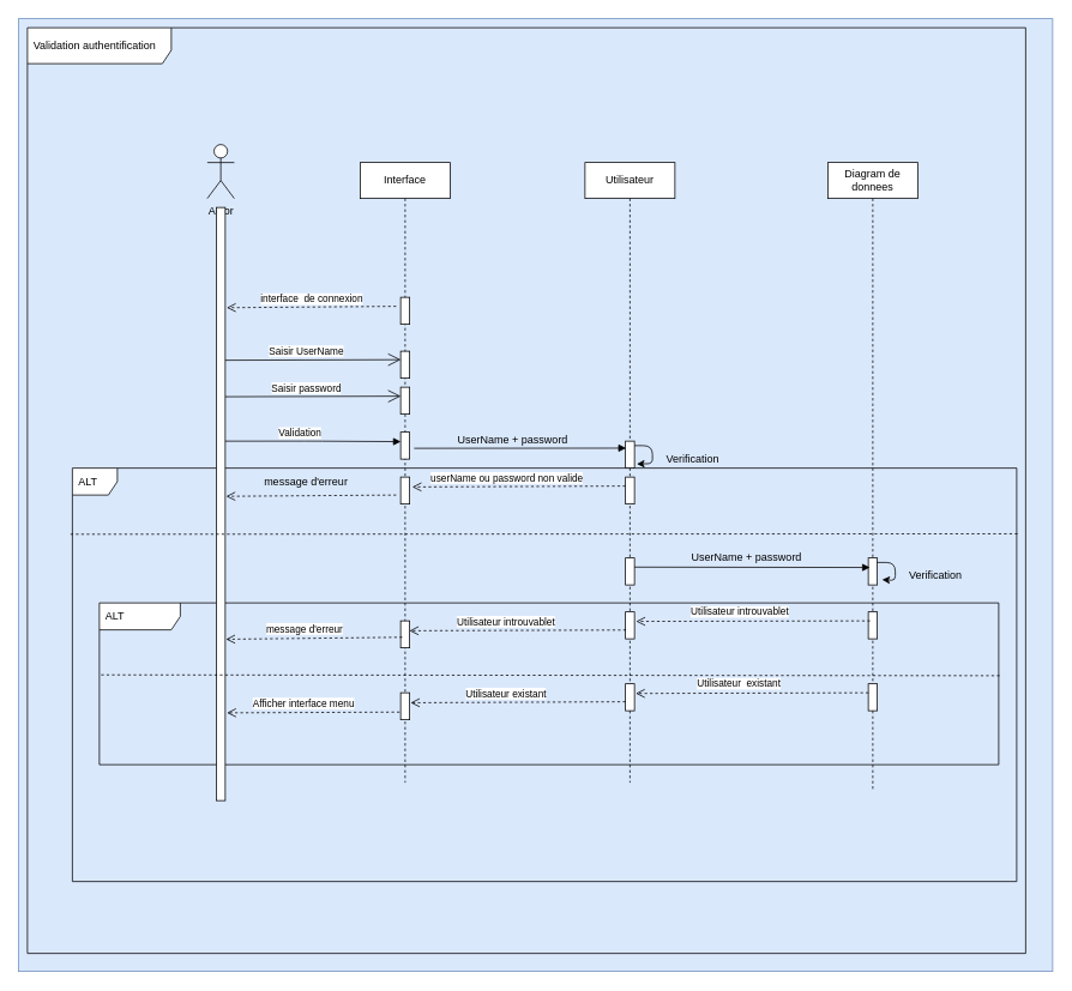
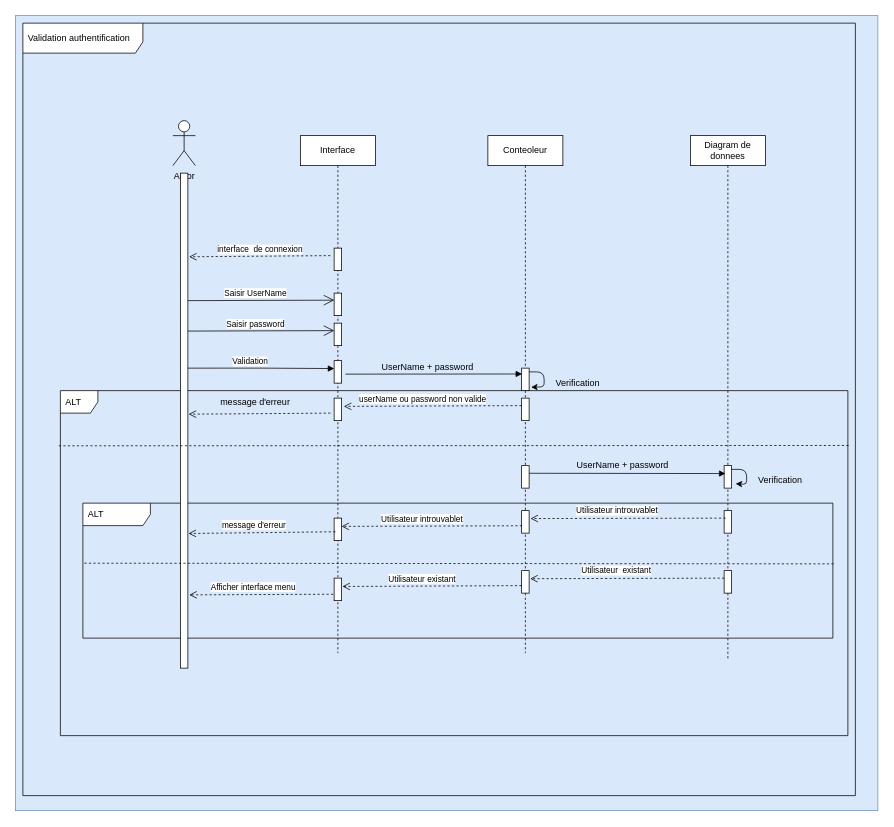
- <mxCell id="16" value="Utilisateur" style="shape=umlLifeline;perimeter=lifelinePerimeter;whiteSpace=wrap;html=1;container=1;collapsible=0;recursiveResize=0;outlineConnect=0;" vertex="1" parent="1"><mxGeometry x="650" y="180" width="100" height="690" as="geometry" /></mxCell>
+ <mxCell id="16" value="Conteoleur" style="shape=umlLifeline;perimeter=lifelinePerimeter;whiteSpace=wrap;html=1;container=1;collapsible=0;recursiveResize=0;outlineConnect=0;" vertex="1" parent="1"><mxGeometry x="650" y="180" width="100" height="690" as="geometry" /></mxCell>
